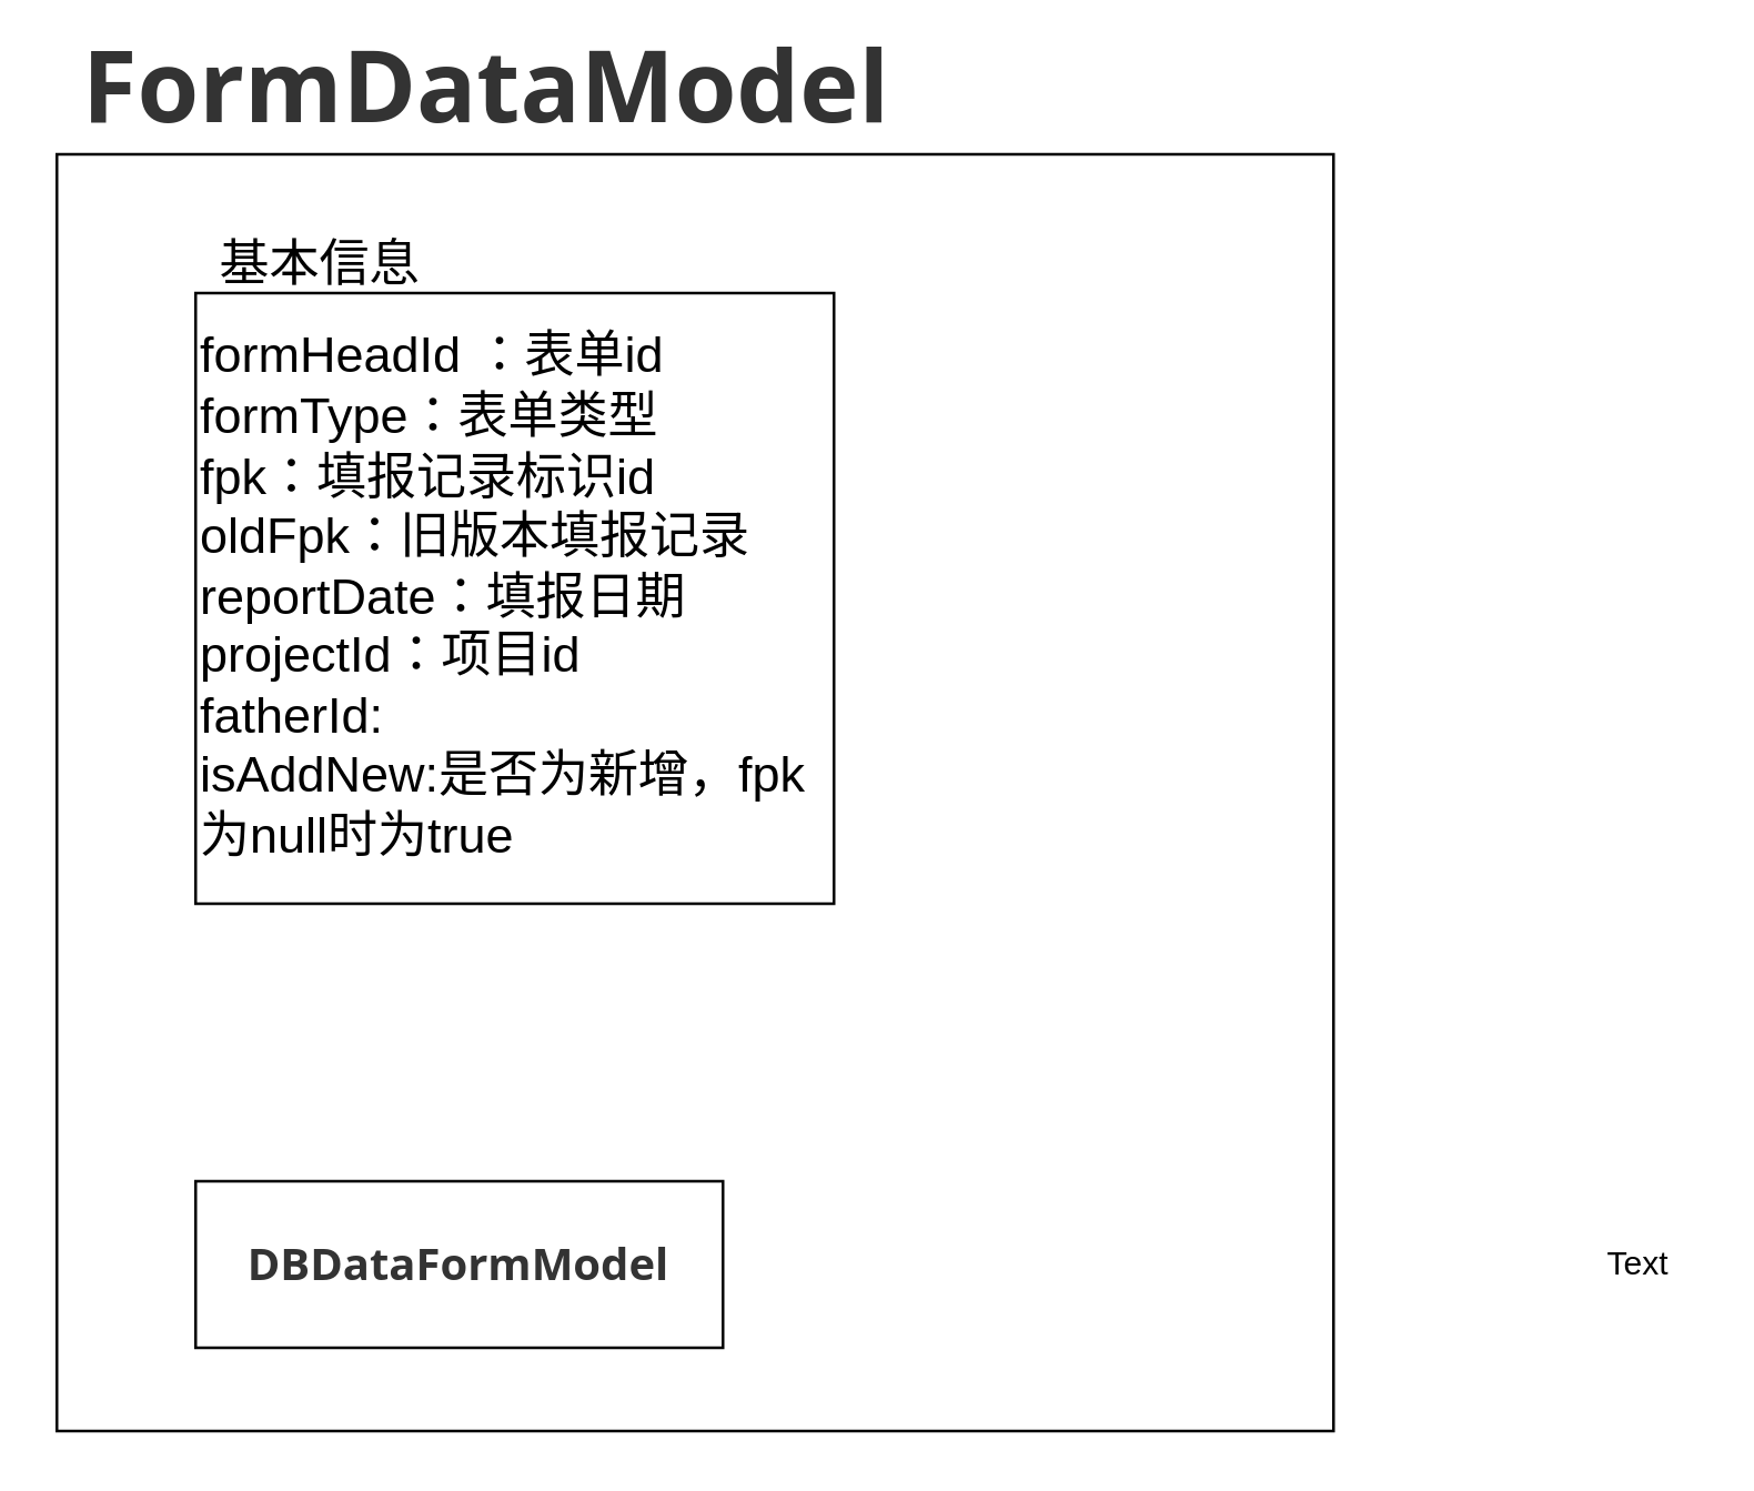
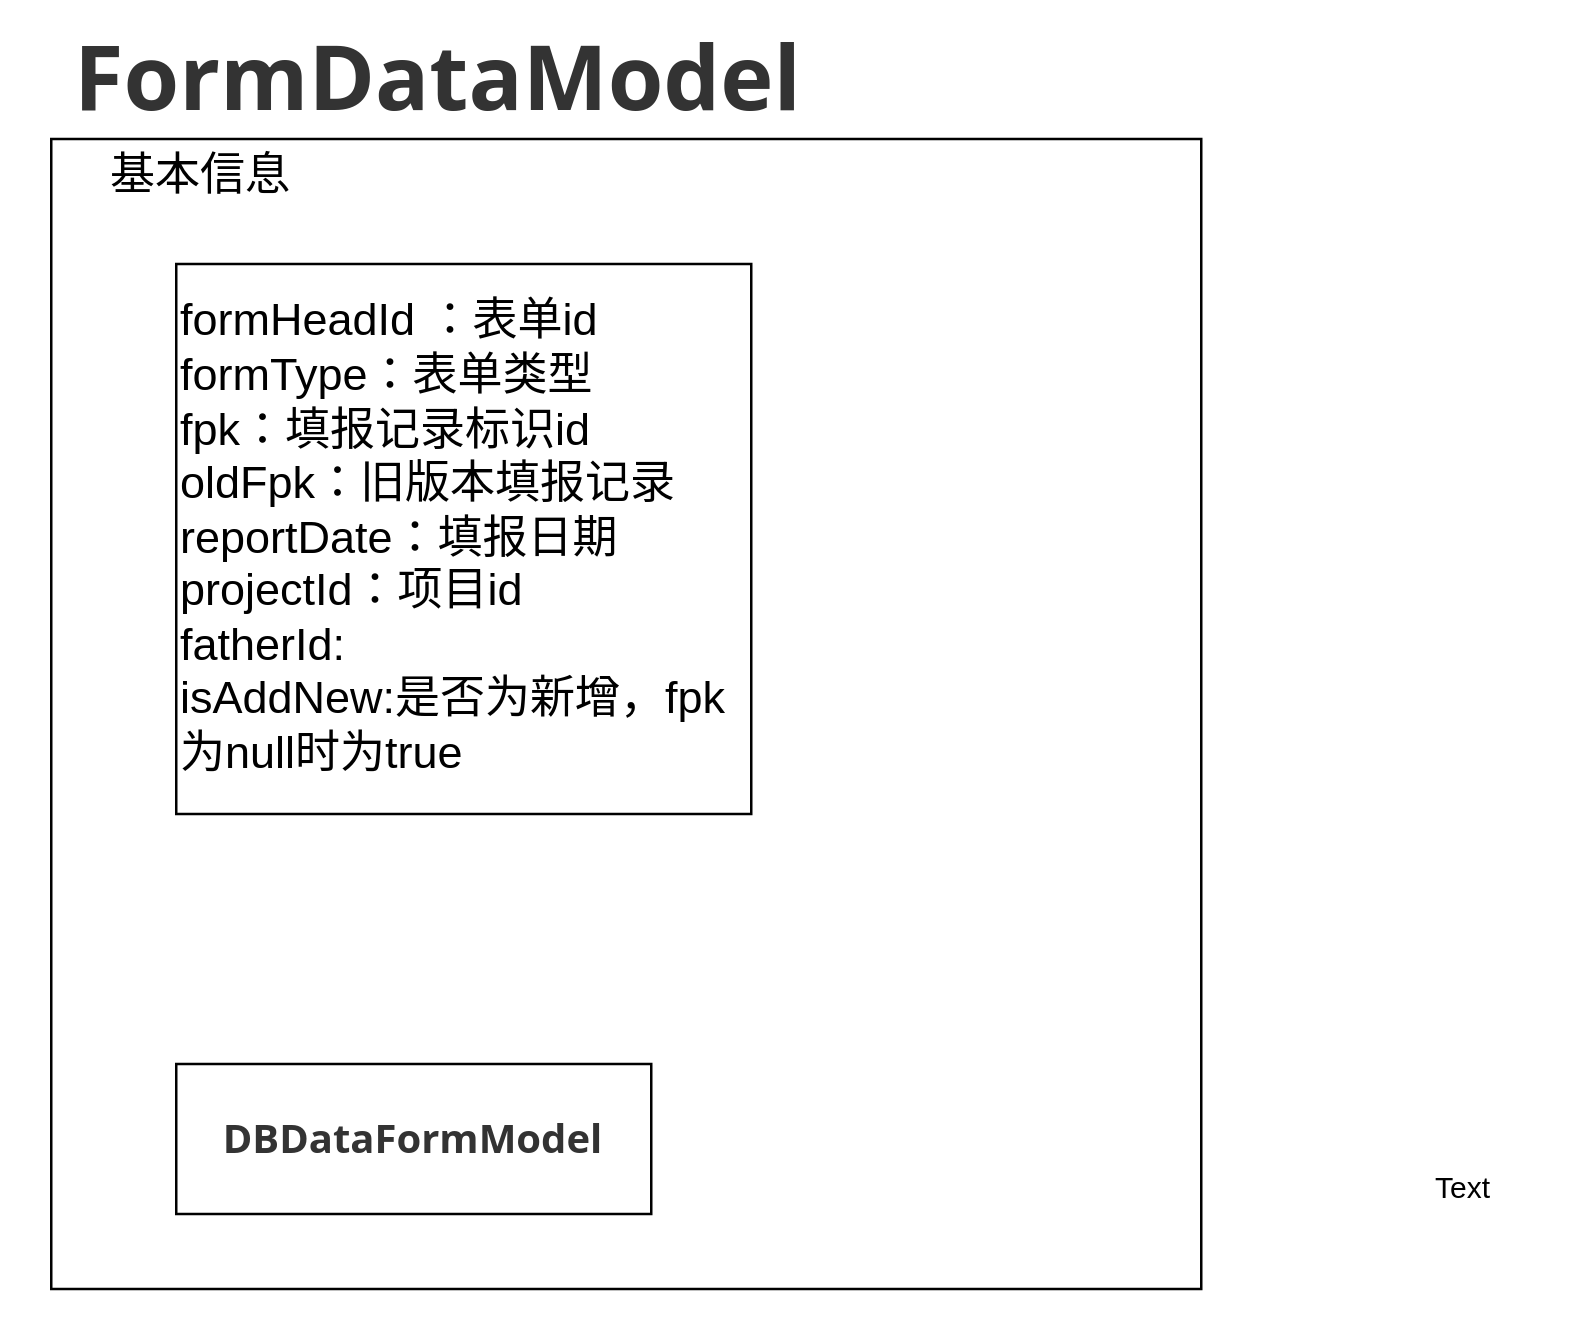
- <mxCell id="5" value="&lt;font style=&quot;font-size: 18px&quot;&gt;基本信息&lt;/font&gt;" style="text;html=1;strokeColor=none;fillColor=none;align=center;verticalAlign=middle;whiteSpace=wrap;rounded=0;" vertex="1" parent="1"><mxGeometry x="70" y="85" width="90" height="20" as="geometry" /></mxCell>
+ <mxCell id="5" value="&lt;font style=&quot;font-size: 18px&quot;&gt;基本信息&lt;/font&gt;" style="text;html=1;strokeColor=none;fillColor=none;align=center;verticalAlign=middle;whiteSpace=wrap;rounded=0;" vertex="1" parent="1"><mxGeometry x="35" y="60" width="90" height="20" as="geometry" /></mxCell>
- <mxCell id="7" value="Text" style="text;html=1;strokeColor=none;fillColor=none;align=center;verticalAlign=middle;whiteSpace=wrap;rounded=0;" vertex="1" parent="1"><mxGeometry x="570" y="445" width="40" height="20" as="geometry" /></mxCell>
+ <mxCell id="7" value="Text" style="text;html=1;strokeColor=none;fillColor=none;align=center;verticalAlign=middle;whiteSpace=wrap;rounded=0;" vertex="1" parent="1"><mxGeometry x="565" y="465" width="40" height="20" as="geometry" /></mxCell>
